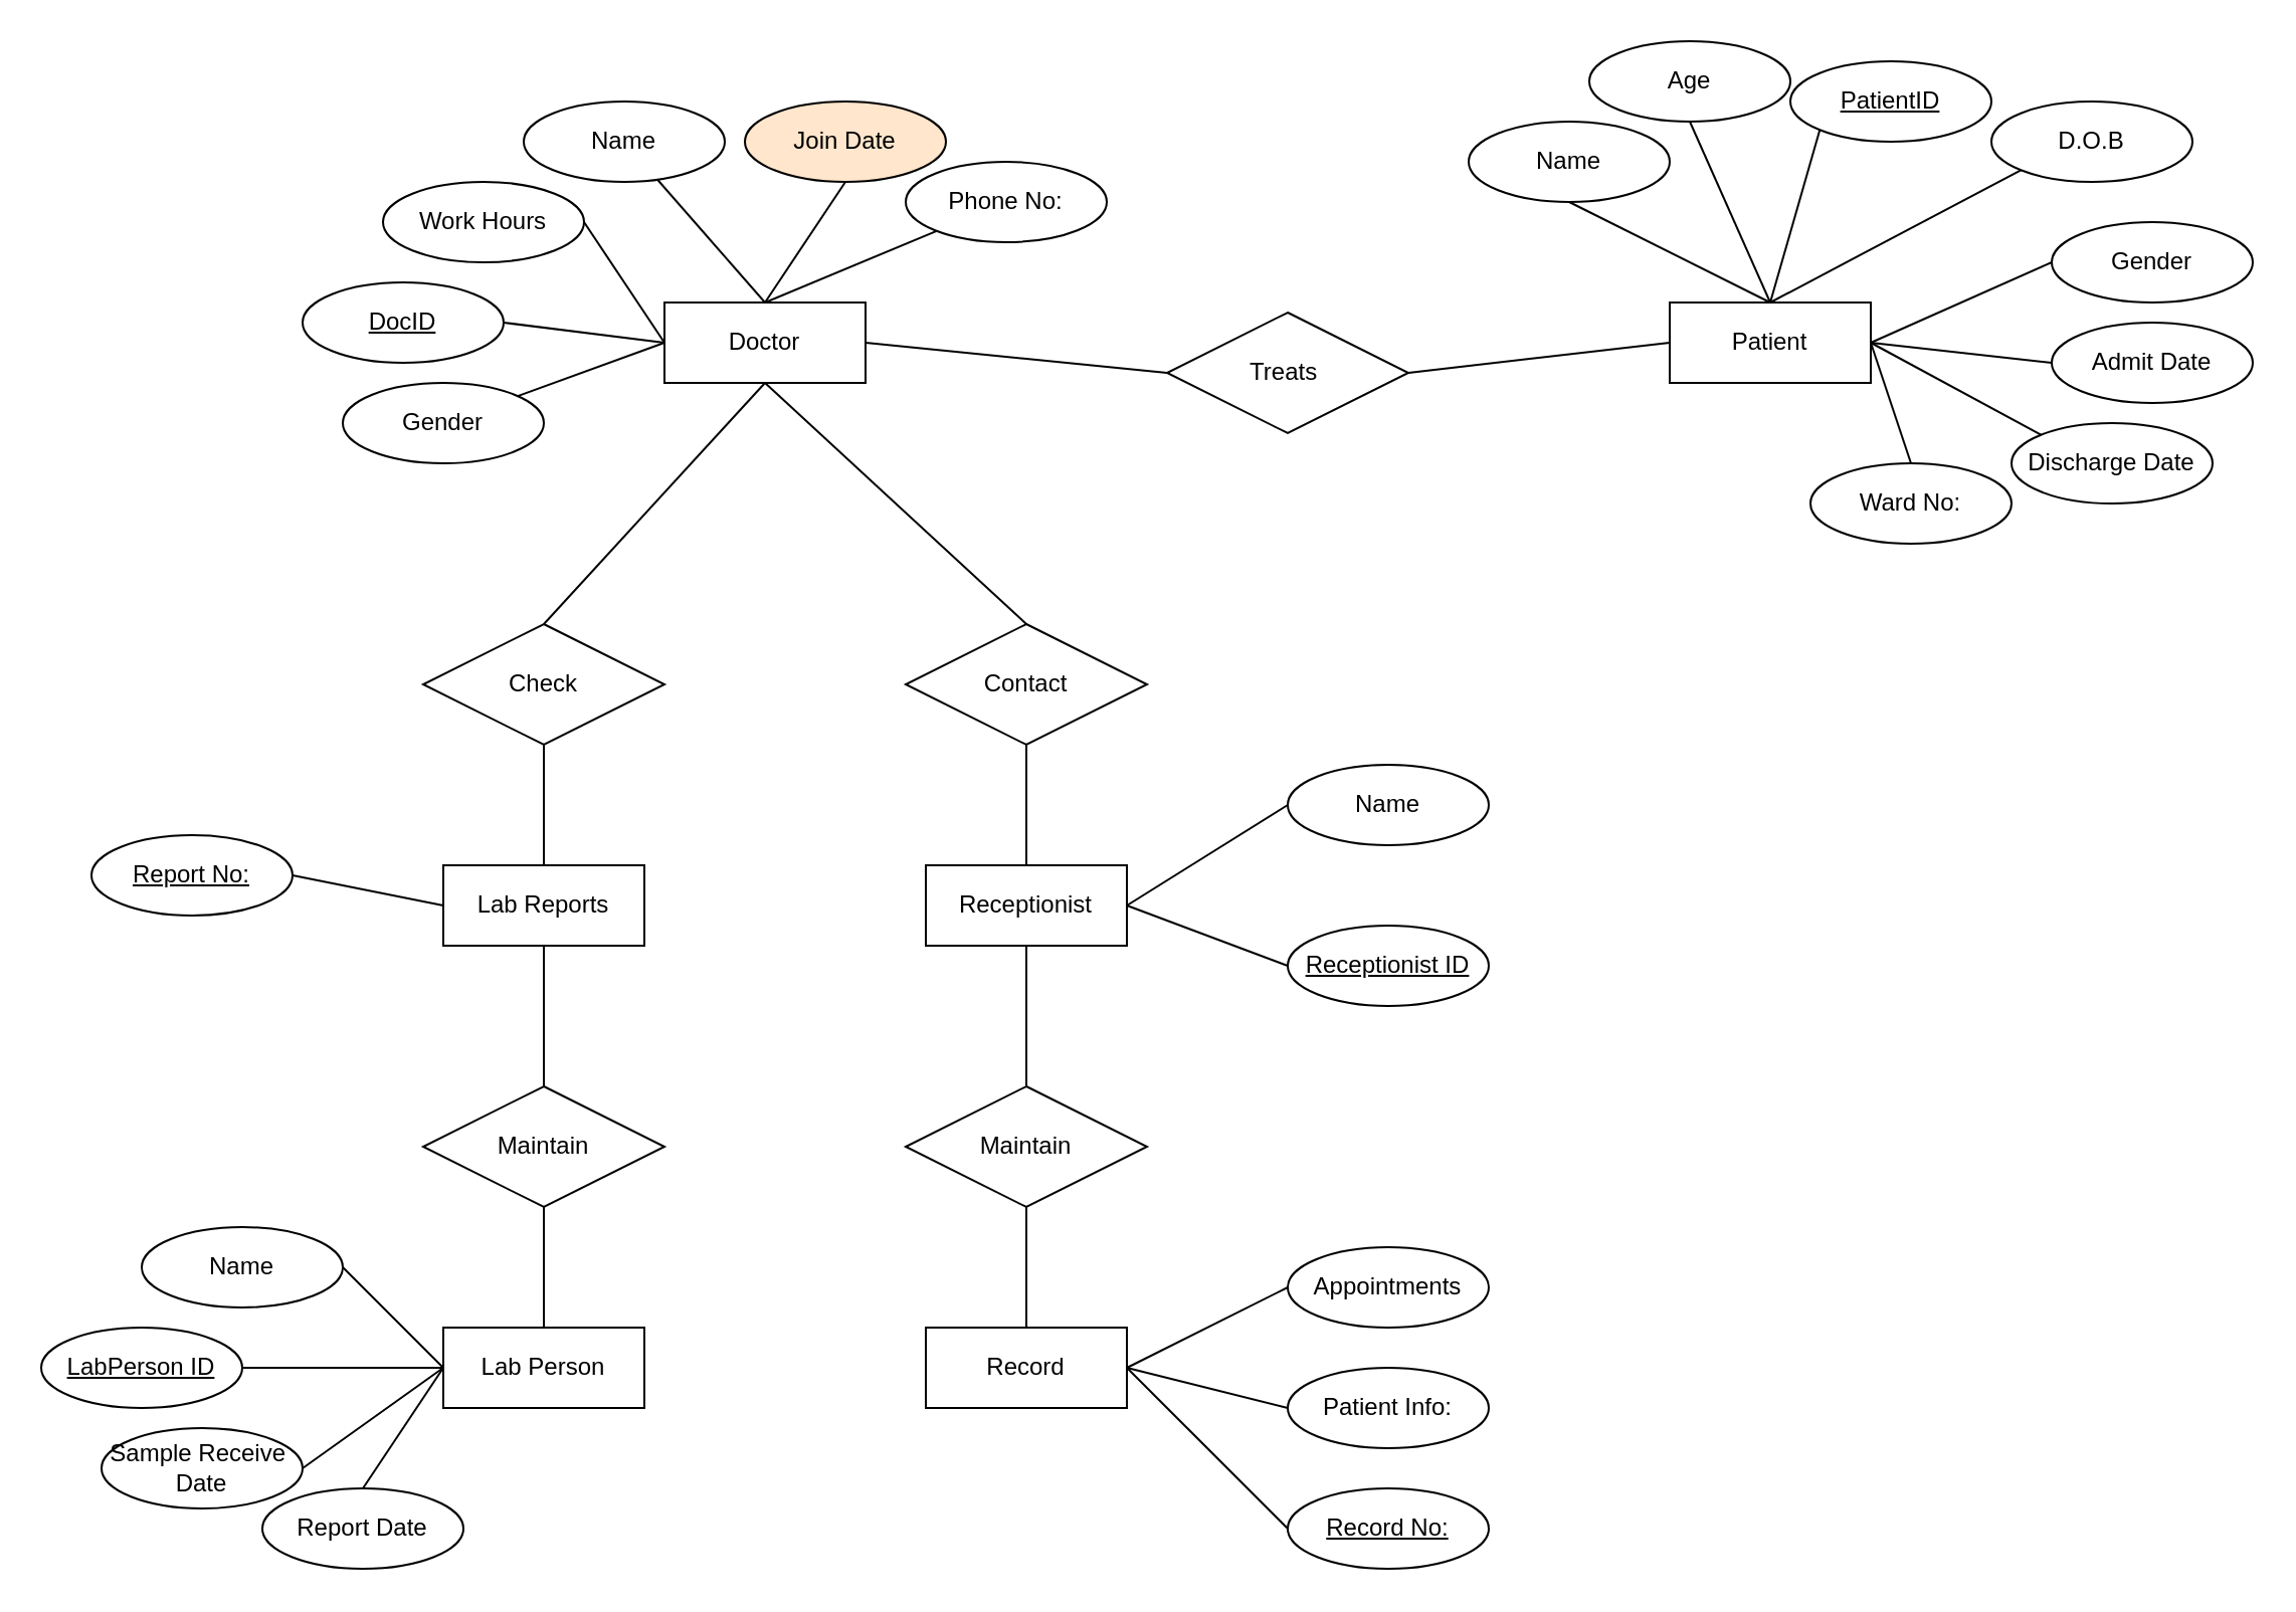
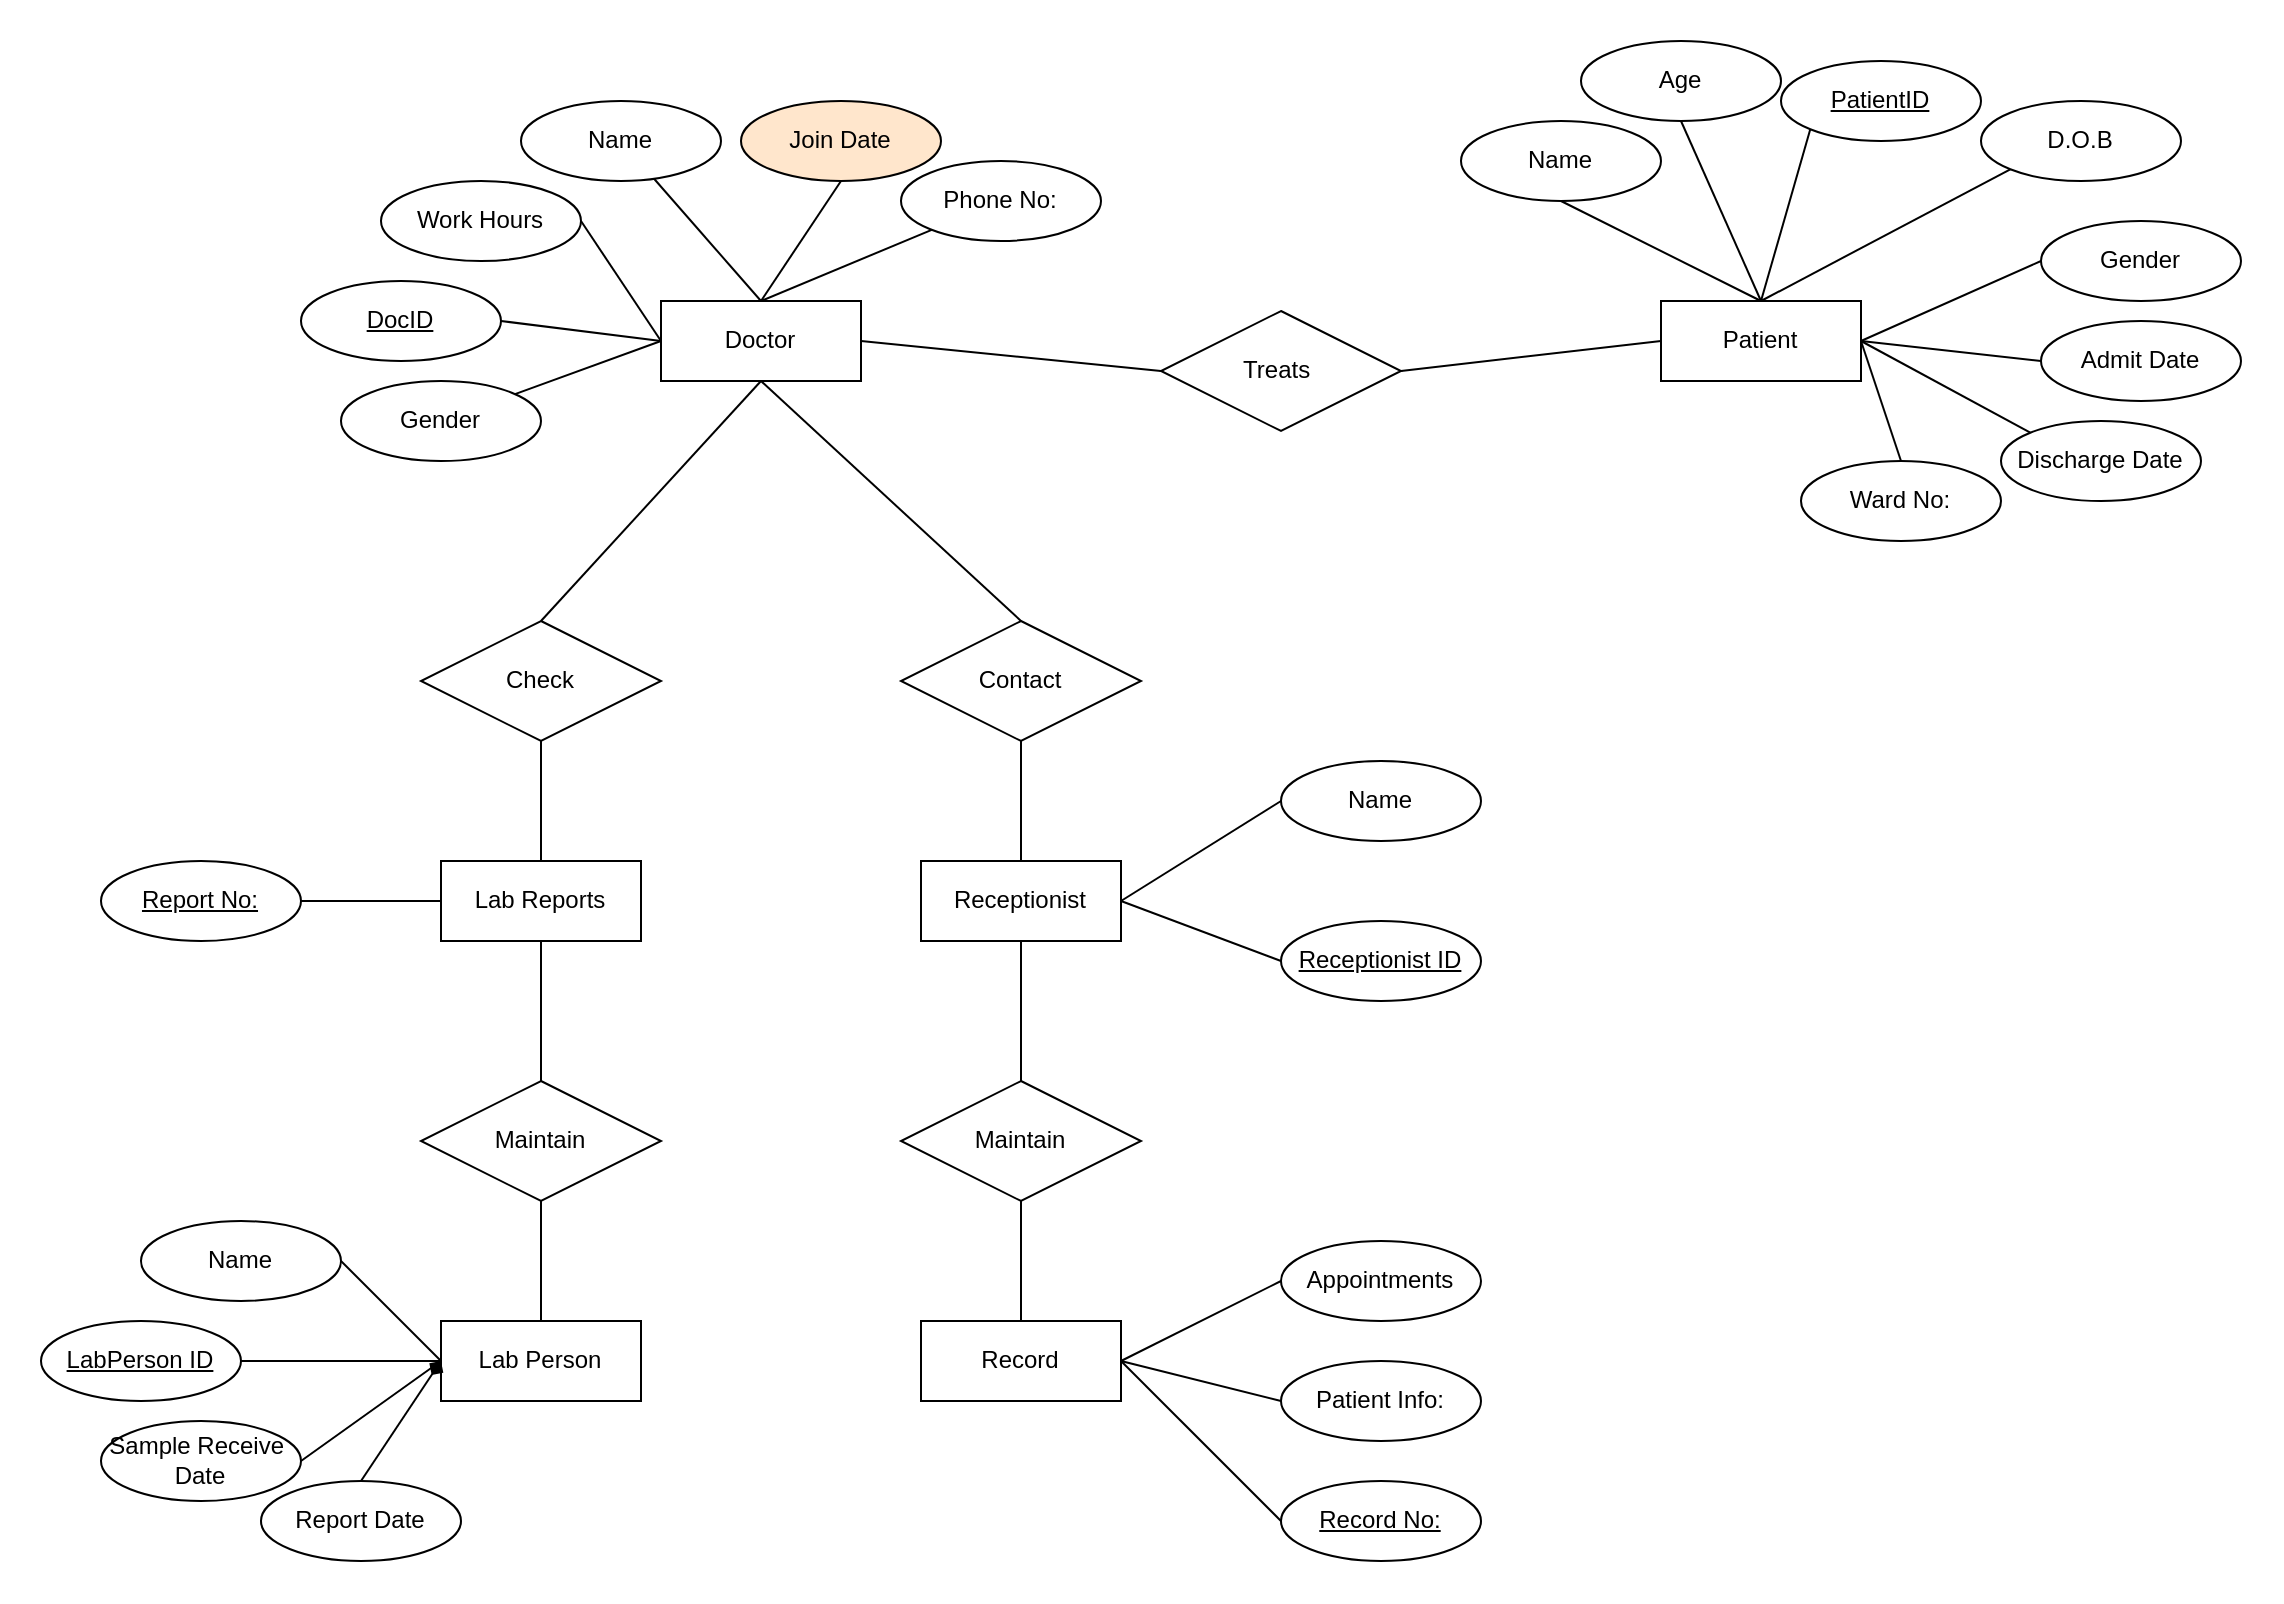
- <mxCell id="50" value="Report No:" style="ellipse;whiteSpace=wrap;html=1;align=center;fontStyle=4;" parent="1" vertex="1"><mxGeometry x="45" y="415" width="100" height="40" as="geometry" /></mxCell>
+ <mxCell id="50" value="Report No:" style="ellipse;whiteSpace=wrap;html=1;align=center;fontStyle=4;" parent="1" vertex="1"><mxGeometry x="50" y="430" width="100" height="40" as="geometry" /></mxCell>
- <mxCell id="59" value="" style="endArrow=none;html=1;entryX=0;entryY=0.5;entryDx=0;entryDy=0;exitX=0.5;exitY=0;exitDx=0;exitDy=0;" parent="1" source="55" target="16" edge="1"><mxGeometry width="50" height="50" relative="1" as="geometry"><mxPoint x="180" y="740" as="sourcePoint" /><mxPoint x="230" y="690" as="targetPoint" /></mxGeometry></mxCell>
+ <mxCell id="59" value="" style="endArrow=diamond;html=1;entryX=0;entryY=0.5;entryDx=0;entryDy=0;exitX=0.5;exitY=0;exitDx=0;exitDy=0;" parent="1" source="55" target="16" edge="1"><mxGeometry width="50" height="50" relative="1" as="geometry"><mxPoint x="180" y="740" as="sourcePoint" /><mxPoint x="230" y="690" as="targetPoint" /></mxGeometry></mxCell>
